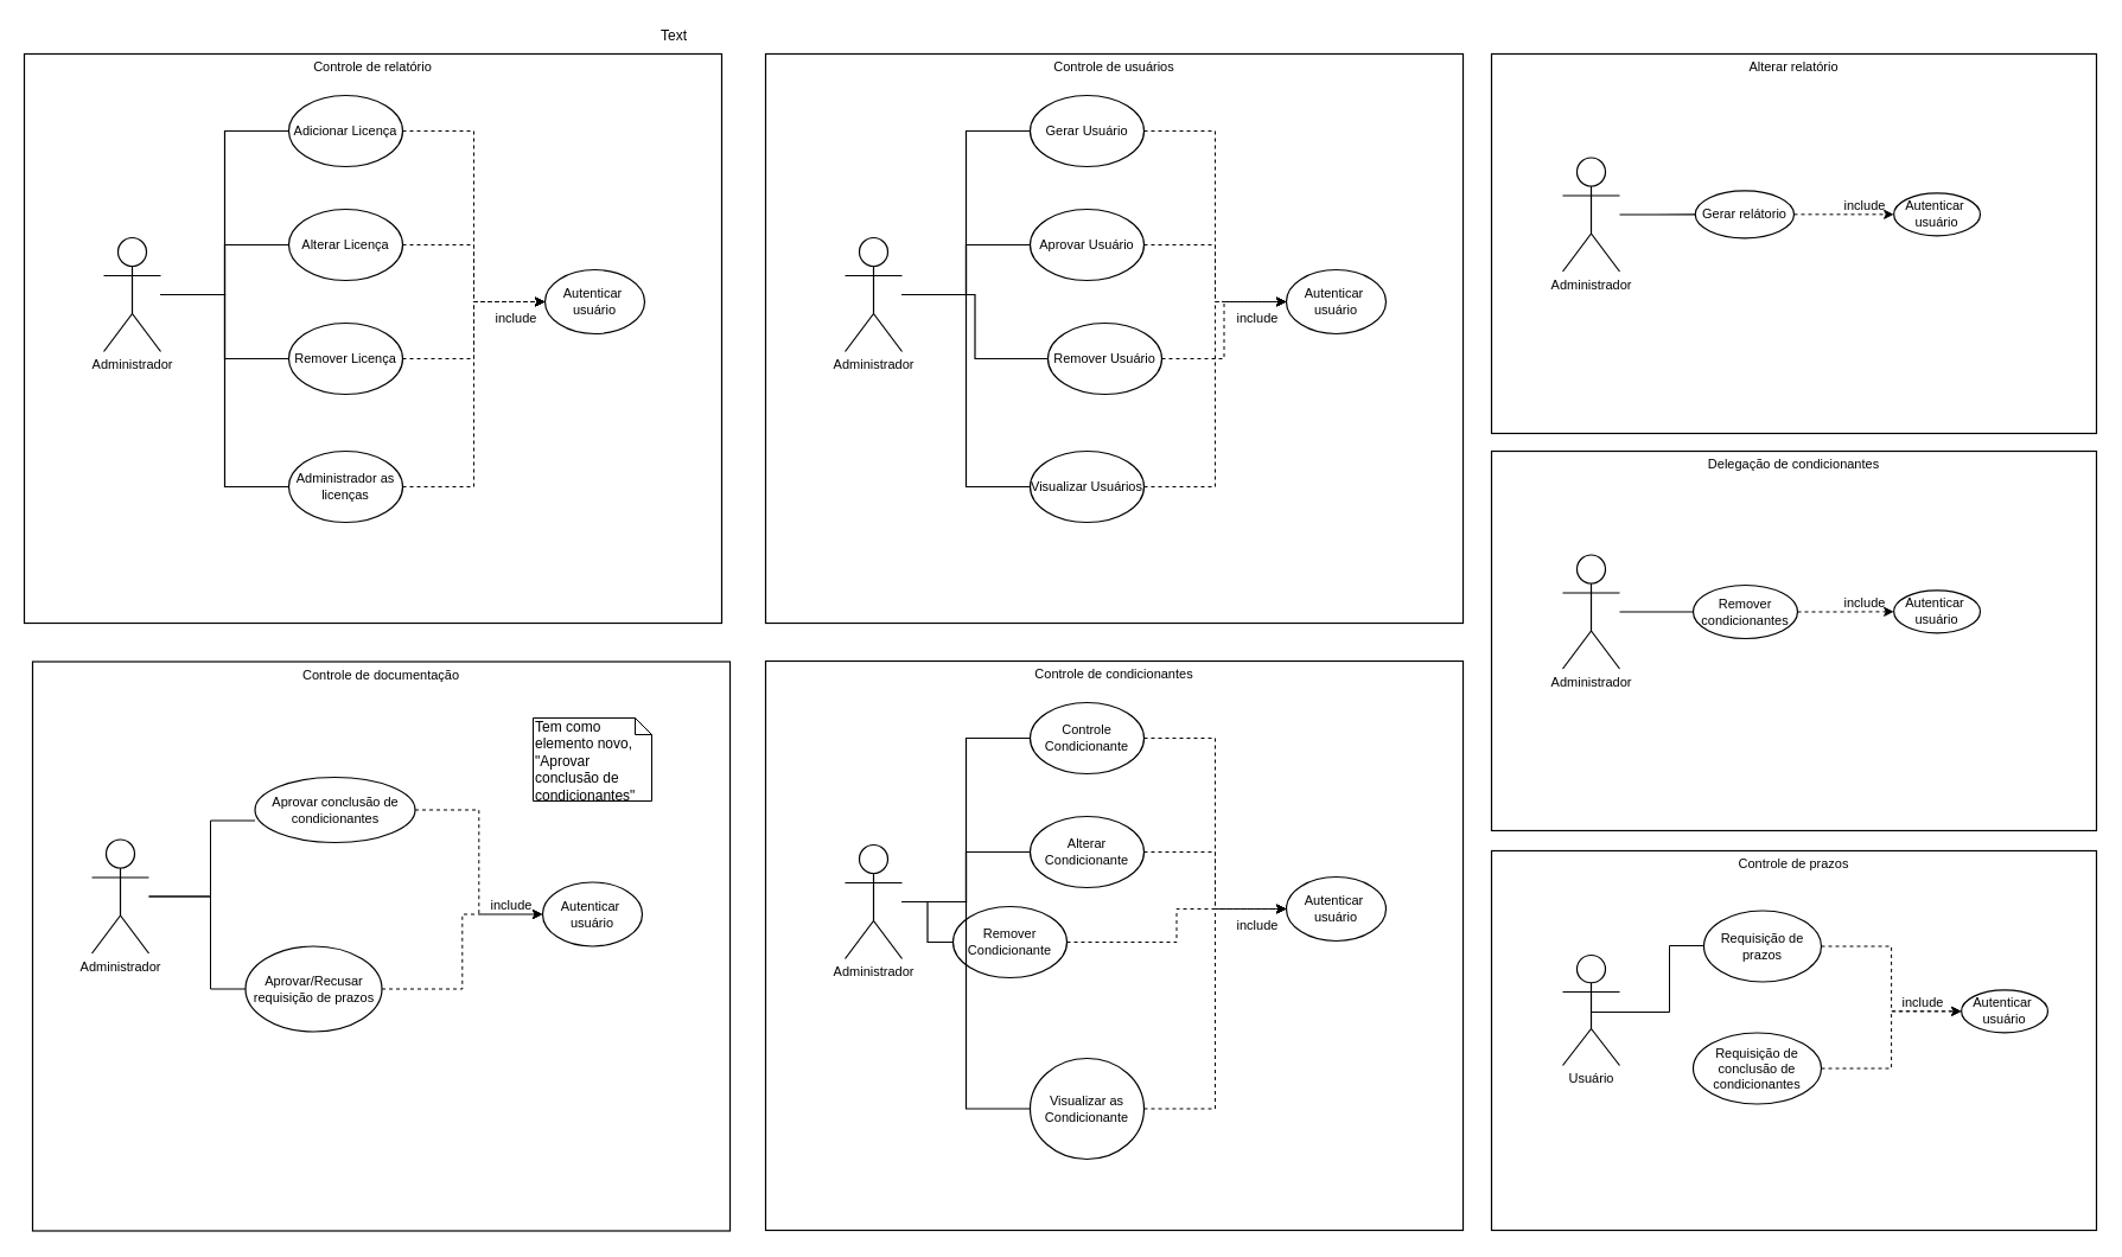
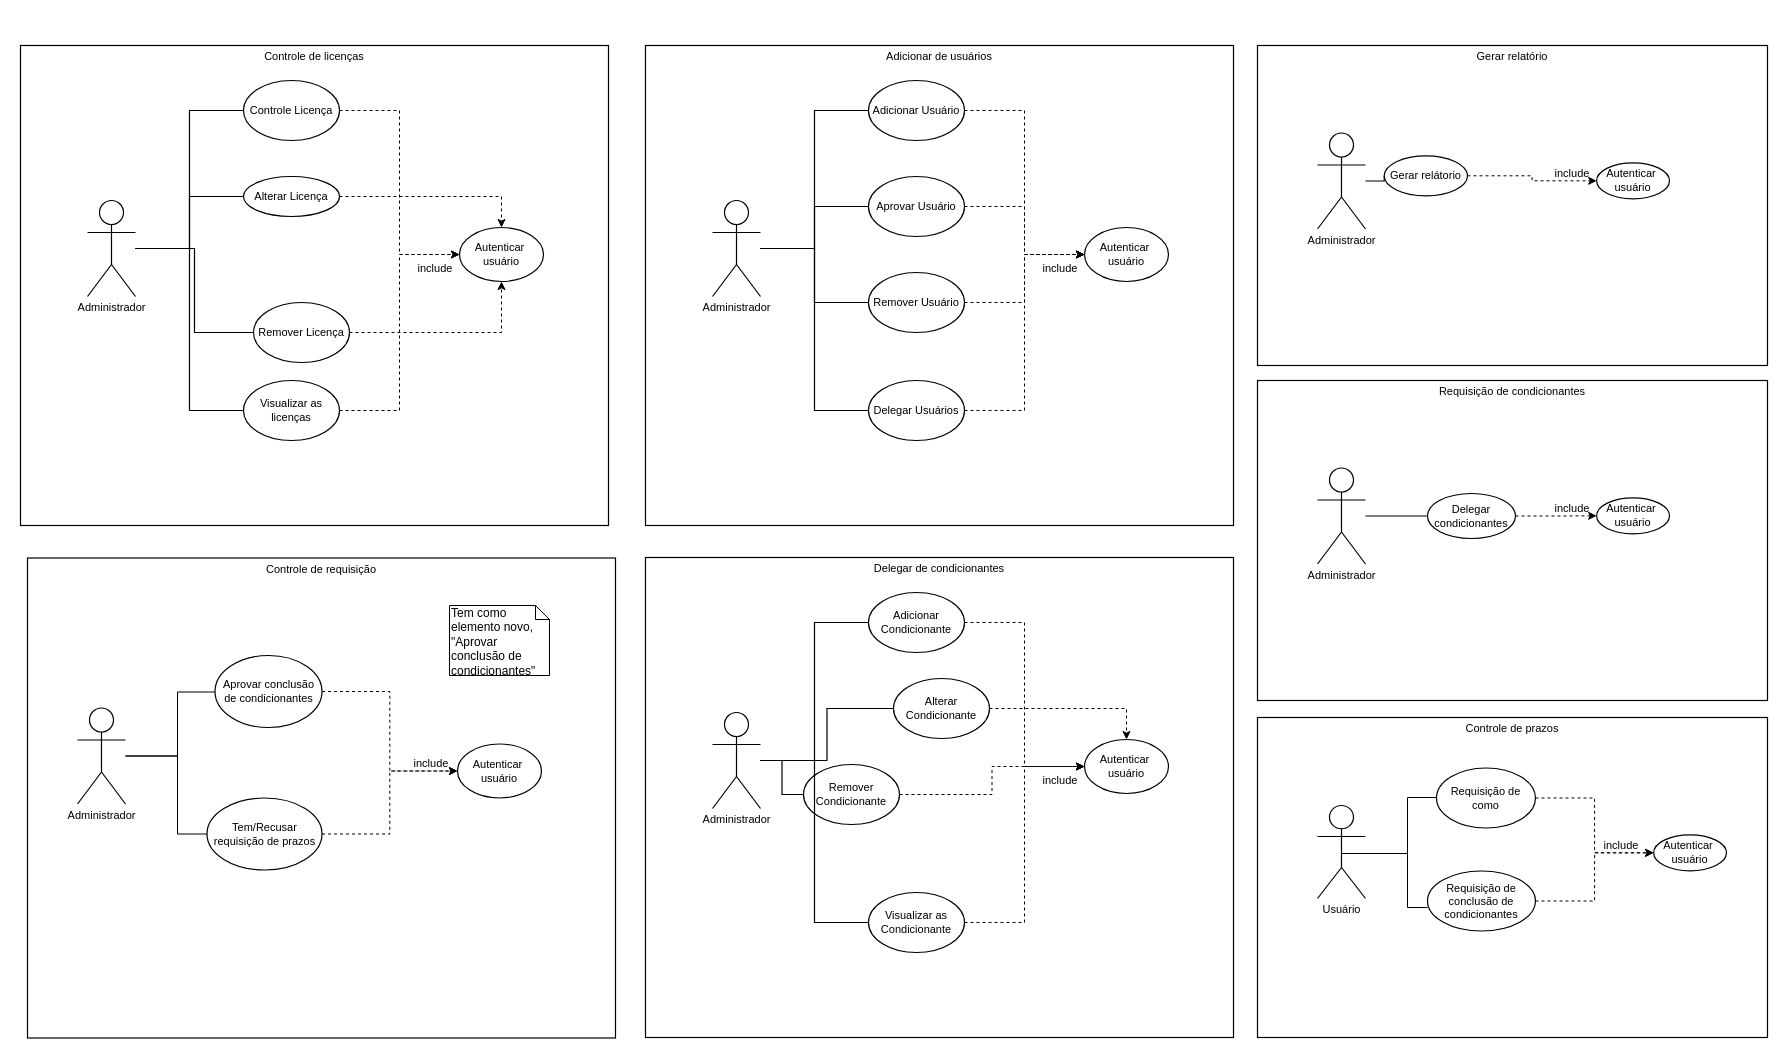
- <mxCell id="85" value="Text" style="text;html=1;resizable=0;points=[];autosize=1;align=left;verticalAlign=top;spacingTop=-4;" vertex="1" parent="1"><mxGeometry x="555" y="20" width="40" height="20" as="geometry" /></mxCell>
- <mxCell id="2" value="Controle de relatório" style="html=1;whiteSpace=wrap;container=1;fontSize=11;fontColor=#000000;spacing=0;strokeOpacity=100;fillOpacity=0;fillColor=#000000;strokeWidth=1.2;verticalAlign=top;" vertex="1" parent="1"><mxGeometry x="20" y="45" width="588" height="480" as="geometry"><mxRectangle x="72" y="720" width="130" height="20" as="alternateBounds" /></mxGeometry></mxCell>
+ <mxCell id="2" value="Controle de licenças" style="html=1;whiteSpace=wrap;container=1;fontSize=11;fontColor=#000000;spacing=0;strokeOpacity=100;fillOpacity=0;fillColor=#000000;strokeWidth=1.2;verticalAlign=top;" vertex="1" parent="1"><mxGeometry x="20" y="45" width="588" height="480" as="geometry"><mxRectangle x="72" y="720" width="130" height="20" as="alternateBounds" /></mxGeometry></mxCell>
- <mxCell id="18" value="Controle de usuários" style="html=1;whiteSpace=wrap;container=1;fontSize=11;fontColor=#000000;spacing=0;strokeOpacity=100;fillOpacity=0;fillColor=#000000;strokeWidth=1.2;verticalAlign=top;" vertex="1" parent="1"><mxGeometry x="645" y="45" width="588" height="480" as="geometry"><mxRectangle x="72" y="720" width="130" height="20" as="alternateBounds" /></mxGeometry></mxCell>
+ <mxCell id="18" value="Adicionar de usuários" style="html=1;whiteSpace=wrap;container=1;fontSize=11;fontColor=#000000;spacing=0;strokeOpacity=100;fillOpacity=0;fillColor=#000000;strokeWidth=1.2;verticalAlign=top;" vertex="1" parent="1"><mxGeometry x="645" y="45" width="588" height="480" as="geometry"><mxRectangle x="72" y="720" width="130" height="20" as="alternateBounds" /></mxGeometry></mxCell>
- <mxCell id="34" value="Alterar relatório" style="html=1;whiteSpace=wrap;container=1;fontSize=11;fontColor=#000000;spacing=0;strokeOpacity=100;fillOpacity=0;fillColor=#000000;strokeWidth=1.2;verticalAlign=top;" vertex="1" parent="1"><mxGeometry x="1257" y="45" width="510" height="320" as="geometry"><mxRectangle x="1277" y="50" width="130" height="20" as="alternateBounds" /></mxGeometry></mxCell>
+ <mxCell id="34" value="Gerar relatório" style="html=1;whiteSpace=wrap;container=1;fontSize=11;fontColor=#000000;spacing=0;strokeOpacity=100;fillOpacity=0;fillColor=#000000;strokeWidth=1.2;verticalAlign=top;" vertex="1" parent="1"><mxGeometry x="1257" y="45" width="510" height="320" as="geometry"><mxRectangle x="1277" y="50" width="130" height="20" as="alternateBounds" /></mxGeometry></mxCell>
- <mxCell id="7" value="Adicionar Licença" style="html=1;whiteSpace=wrap;shape=ellipse;fontSize=11;fontColor=#000000;spacing=5;strokeOpacity=100;strokeWidth=1.2;" vertex="1" parent="1"><mxGeometry x="243" y="80" width="96" height="60" as="geometry" /></mxCell>
+ <mxCell id="7" value="Controle Licença" style="html=1;whiteSpace=wrap;shape=ellipse;fontSize=11;fontColor=#000000;spacing=5;strokeOpacity=100;strokeWidth=1.2;" vertex="1" parent="1"><mxGeometry x="243" y="80" width="96" height="60" as="geometry" /></mxCell>
- <mxCell id="23" value="Gerar Usuário" style="html=1;whiteSpace=wrap;shape=ellipse;fontSize=11;fontColor=#000000;spacing=5;strokeOpacity=100;strokeWidth=1.2;" vertex="1" parent="1"><mxGeometry x="868" y="80" width="96" height="60" as="geometry" /></mxCell>
+ <mxCell id="23" value="Adicionar Usuário" style="html=1;whiteSpace=wrap;shape=ellipse;fontSize=11;fontColor=#000000;spacing=5;strokeOpacity=100;strokeWidth=1.2;" vertex="1" parent="1"><mxGeometry x="868" y="80" width="96" height="60" as="geometry" /></mxCell>
- <mxCell id="35" value="Gerar relátorio" style="html=1;whiteSpace=wrap;shape=ellipse;fontSize=11;spacing=5;strokeOpacity=100;strokeWidth=1.2;" vertex="1" parent="34"><mxGeometry x="171.735" y="115.333" width="83.265" height="40" as="geometry" /></mxCell>
+ <mxCell id="35" value="Gerar relátorio" style="html=1;whiteSpace=wrap;shape=ellipse;fontSize=11;spacing=5;strokeOpacity=100;strokeWidth=1.2;" vertex="1" parent="34"><mxGeometry x="126.735" y="110.333" width="83.265" height="40" as="geometry" /></mxCell>
- <mxCell id="10" value="Alterar Licença" style="html=1;whiteSpace=wrap;shape=ellipse;fontSize=11;spacing=5;strokeOpacity=100;strokeWidth=1.2;" vertex="1" parent="1"><mxGeometry x="243" y="176" width="96" height="60" as="geometry" /></mxCell>
+ <mxCell id="10" value="Alterar Licença" style="html=1;whiteSpace=wrap;shape=ellipse;fontSize=11;spacing=5;strokeOpacity=100;strokeWidth=1.2;" vertex="1" parent="1"><mxGeometry x="243" y="176" width="96" height="40" as="geometry" /></mxCell>
- <mxCell id="12" value="Remover Licença" style="html=1;whiteSpace=wrap;shape=ellipse;fontSize=11;spacing=5;strokeOpacity=100;strokeWidth=1.2;" vertex="1" parent="1"><mxGeometry x="243" y="272" width="96" height="60" as="geometry" /></mxCell>
+ <mxCell id="12" value="Remover Licença" style="html=1;whiteSpace=wrap;shape=ellipse;fontSize=11;spacing=5;strokeOpacity=100;strokeWidth=1.2;" vertex="1" parent="1"><mxGeometry x="253" y="302" width="96" height="60" as="geometry" /></mxCell>
- <mxCell id="28" value="Remover Usuário" style="html=1;whiteSpace=wrap;shape=ellipse;fontSize=11;spacing=5;strokeOpacity=100;strokeWidth=1.2;" vertex="1" parent="1"><mxGeometry x="883" y="272" width="96" height="60" as="geometry" /></mxCell>
+ <mxCell id="28" value="Remover Usuário" style="html=1;whiteSpace=wrap;shape=ellipse;fontSize=11;spacing=5;strokeOpacity=100;strokeWidth=1.2;" vertex="1" parent="1"><mxGeometry x="868" y="272" width="96" height="60" as="geometry" /></mxCell>
- <mxCell id="68" value="Delegação de condicionantes" style="html=1;whiteSpace=wrap;container=1;fontSize=11;fontColor=#000000;spacing=0;strokeOpacity=100;fillOpacity=0;fillColor=#000000;strokeWidth=1.2;verticalAlign=top;" vertex="1" parent="1"><mxGeometry x="1257" y="380" width="510" height="320" as="geometry"><mxRectangle x="72" y="720" width="130" height="20" as="alternateBounds" /></mxGeometry></mxCell>
+ <mxCell id="68" value="Requisição de condicionantes" style="html=1;whiteSpace=wrap;container=1;fontSize=11;fontColor=#000000;spacing=0;strokeOpacity=100;fillOpacity=0;fillColor=#000000;strokeWidth=1.2;verticalAlign=top;" vertex="1" parent="1"><mxGeometry x="1257" y="380" width="510" height="320" as="geometry"><mxRectangle x="72" y="720" width="130" height="20" as="alternateBounds" /></mxGeometry></mxCell>
- <mxCell id="14" value="Administrador&amp;nbsp;as licenças" style="html=1;whiteSpace=wrap;shape=ellipse;fontSize=11;spacing=5;strokeOpacity=100;strokeWidth=1.2;" vertex="1" parent="1"><mxGeometry x="243" y="380" width="96" height="60" as="geometry" /></mxCell>
+ <mxCell id="14" value="Visualizar&amp;nbsp;as licenças" style="html=1;whiteSpace=wrap;shape=ellipse;fontSize=11;spacing=5;strokeOpacity=100;strokeWidth=1.2;" vertex="1" parent="1"><mxGeometry x="243" y="380" width="96" height="60" as="geometry" /></mxCell>
- <mxCell id="30" value="Visualizar&amp;nbsp;Usuários" style="html=1;whiteSpace=wrap;shape=ellipse;fontSize=11;spacing=5;strokeOpacity=100;strokeWidth=1.2;" vertex="1" parent="1"><mxGeometry x="868" y="380" width="96" height="60" as="geometry" /></mxCell>
+ <mxCell id="30" value="Delegar&amp;nbsp;Usuários" style="html=1;whiteSpace=wrap;shape=ellipse;fontSize=11;spacing=5;strokeOpacity=100;strokeWidth=1.2;" vertex="1" parent="1"><mxGeometry x="868" y="380" width="96" height="60" as="geometry" /></mxCell>
- <mxCell id="69" value="Remover condicionantes" style="html=1;whiteSpace=wrap;shape=ellipse;fontSize=11;spacing=5;strokeOpacity=100;strokeWidth=1.2;" vertex="1" parent="68"><mxGeometry x="170" y="113" width="88" height="45" as="geometry" /></mxCell>
+ <mxCell id="69" value="Delegar condicionantes" style="html=1;whiteSpace=wrap;shape=ellipse;fontSize=11;spacing=5;strokeOpacity=100;strokeWidth=1.2;" vertex="1" parent="68"><mxGeometry x="170" y="113" width="88" height="45" as="geometry" /></mxCell>
- <mxCell id="52" value="Controle de condicionantes" style="html=1;whiteSpace=wrap;container=1;fontSize=11;fontColor=#000000;spacing=0;strokeOpacity=100;fillOpacity=0;fillColor=#000000;strokeWidth=1.2;verticalAlign=top;" vertex="1" parent="1"><mxGeometry x="645" y="557" width="588" height="480" as="geometry"><mxRectangle x="72" y="720" width="130" height="20" as="alternateBounds" /></mxGeometry></mxCell>
+ <mxCell id="52" value="Delegar de condicionantes" style="html=1;whiteSpace=wrap;container=1;fontSize=11;fontColor=#000000;spacing=0;strokeOpacity=100;fillOpacity=0;fillColor=#000000;strokeWidth=1.2;verticalAlign=top;" vertex="1" parent="1"><mxGeometry x="645" y="557" width="588" height="480" as="geometry"><mxRectangle x="72" y="720" width="130" height="20" as="alternateBounds" /></mxGeometry></mxCell>
- <mxCell id="41" value="Controle de documentação" style="html=1;whiteSpace=wrap;container=1;fontSize=11;fontColor=#000000;spacing=0;strokeOpacity=100;fillOpacity=0;fillColor=#000000;strokeWidth=1.2;verticalAlign=top;" vertex="1" parent="1"><mxGeometry x="27" y="557.5" width="588" height="480" as="geometry"><mxRectangle x="70" y="1272.5" width="130" height="20" as="alternateBounds" /></mxGeometry></mxCell>
+ <mxCell id="41" value="Controle de requisição" style="html=1;whiteSpace=wrap;container=1;fontSize=11;fontColor=#000000;spacing=0;strokeOpacity=100;fillOpacity=0;fillColor=#000000;strokeWidth=1.2;verticalAlign=top;" vertex="1" parent="1"><mxGeometry x="27" y="557.5" width="588" height="480" as="geometry"><mxRectangle x="70" y="1272.5" width="130" height="20" as="alternateBounds" /></mxGeometry></mxCell>
- <mxCell id="57" value="Controle Condicionante" style="html=1;whiteSpace=wrap;shape=ellipse;fontSize=11;fontColor=#000000;spacing=5;strokeOpacity=100;strokeWidth=1.2;" vertex="1" parent="1"><mxGeometry x="868" y="592" width="96" height="60" as="geometry" /></mxCell>
+ <mxCell id="57" value="Adicionar Condicionante" style="html=1;whiteSpace=wrap;shape=ellipse;fontSize=11;fontColor=#000000;spacing=5;strokeOpacity=100;strokeWidth=1.2;" vertex="1" parent="1"><mxGeometry x="868" y="592" width="96" height="60" as="geometry" /></mxCell>
- <mxCell id="42" value="Aprovar conclusão de condicionantes" style="html=1;whiteSpace=wrap;shape=ellipse;fontSize=11;spacing=5;strokeOpacity=100;strokeWidth=1.2;" vertex="1" parent="41"><mxGeometry x="187.5" y="97.5" width="135" height="55" as="geometry" /></mxCell>
+ <mxCell id="42" value="Aprovar conclusão de condicionantes" style="html=1;whiteSpace=wrap;shape=ellipse;fontSize=11;spacing=5;strokeOpacity=100;strokeWidth=1.2;" vertex="1" parent="41"><mxGeometry x="187.5" y="97.5" width="107" height="72" as="geometry" /></mxCell>
- <mxCell id="60" value="Alterar Condicionante" style="html=1;whiteSpace=wrap;shape=ellipse;fontSize=11;spacing=5;strokeOpacity=100;strokeWidth=1.2;" vertex="1" parent="1"><mxGeometry x="868" y="688" width="96" height="60" as="geometry" /></mxCell>
+ <mxCell id="60" value="Alterar Condicionante" style="html=1;whiteSpace=wrap;shape=ellipse;fontSize=11;spacing=5;strokeOpacity=100;strokeWidth=1.2;" vertex="1" parent="1"><mxGeometry x="893" y="678" width="96" height="60" as="geometry" /></mxCell>
- <mxCell id="84" value="Requisição de prazos" style="html=1;whiteSpace=wrap;shape=ellipse;fontSize=11;spacing=5;strokeOpacity=100;strokeWidth=1.2;" vertex="1" parent="75"><mxGeometry x="179" y="50.5" width="99" height="60" as="geometry" /></mxCell>
+ <mxCell id="84" value="Requisição de como" style="html=1;whiteSpace=wrap;shape=ellipse;fontSize=11;spacing=5;strokeOpacity=100;strokeWidth=1.2;" vertex="1" parent="75"><mxGeometry x="179" y="50.5" width="99" height="60" as="geometry" /></mxCell>
- <mxCell id="44" value="Aprovar/Recusar requisição de prazos" style="html=1;whiteSpace=wrap;shape=ellipse;fontSize=11;spacing=5;strokeOpacity=100;strokeWidth=1.2;" vertex="1" parent="41"><mxGeometry x="179.5" y="240" width="115" height="72" as="geometry" /></mxCell>
+ <mxCell id="44" value="Tem/Recusar requisição de prazos" style="html=1;whiteSpace=wrap;shape=ellipse;fontSize=11;spacing=5;strokeOpacity=100;strokeWidth=1.2;" vertex="1" parent="41"><mxGeometry x="179.5" y="240" width="115" height="72" as="geometry" /></mxCell>
+ <mxCell id="80" style="edgeStyle=orthogonalEdgeStyle;rounded=0;orthogonalLoop=1;jettySize=auto;html=1;endArrow=none;endFill=0;" edge="1" parent="75" source="81" target="82"><mxGeometry relative="1" as="geometry"><Array as="points"><mxPoint x="150" y="136" /><mxPoint x="150" y="190" /></Array></mxGeometry></mxCell>
- <mxCell id="64" value="Visualizar as Condicionante" style="html=1;whiteSpace=wrap;shape=ellipse;fontSize=11;spacing=5;strokeOpacity=100;strokeWidth=1.2;" vertex="1" parent="1"><mxGeometry x="868" y="892" width="96" height="85" as="geometry" /></mxCell>
+ <mxCell id="64" value="Visualizar as Condicionante" style="html=1;whiteSpace=wrap;shape=ellipse;fontSize=11;spacing=5;strokeOpacity=100;strokeWidth=1.2;" vertex="1" parent="1"><mxGeometry x="868" y="892" width="96" height="60" as="geometry" /></mxCell>
